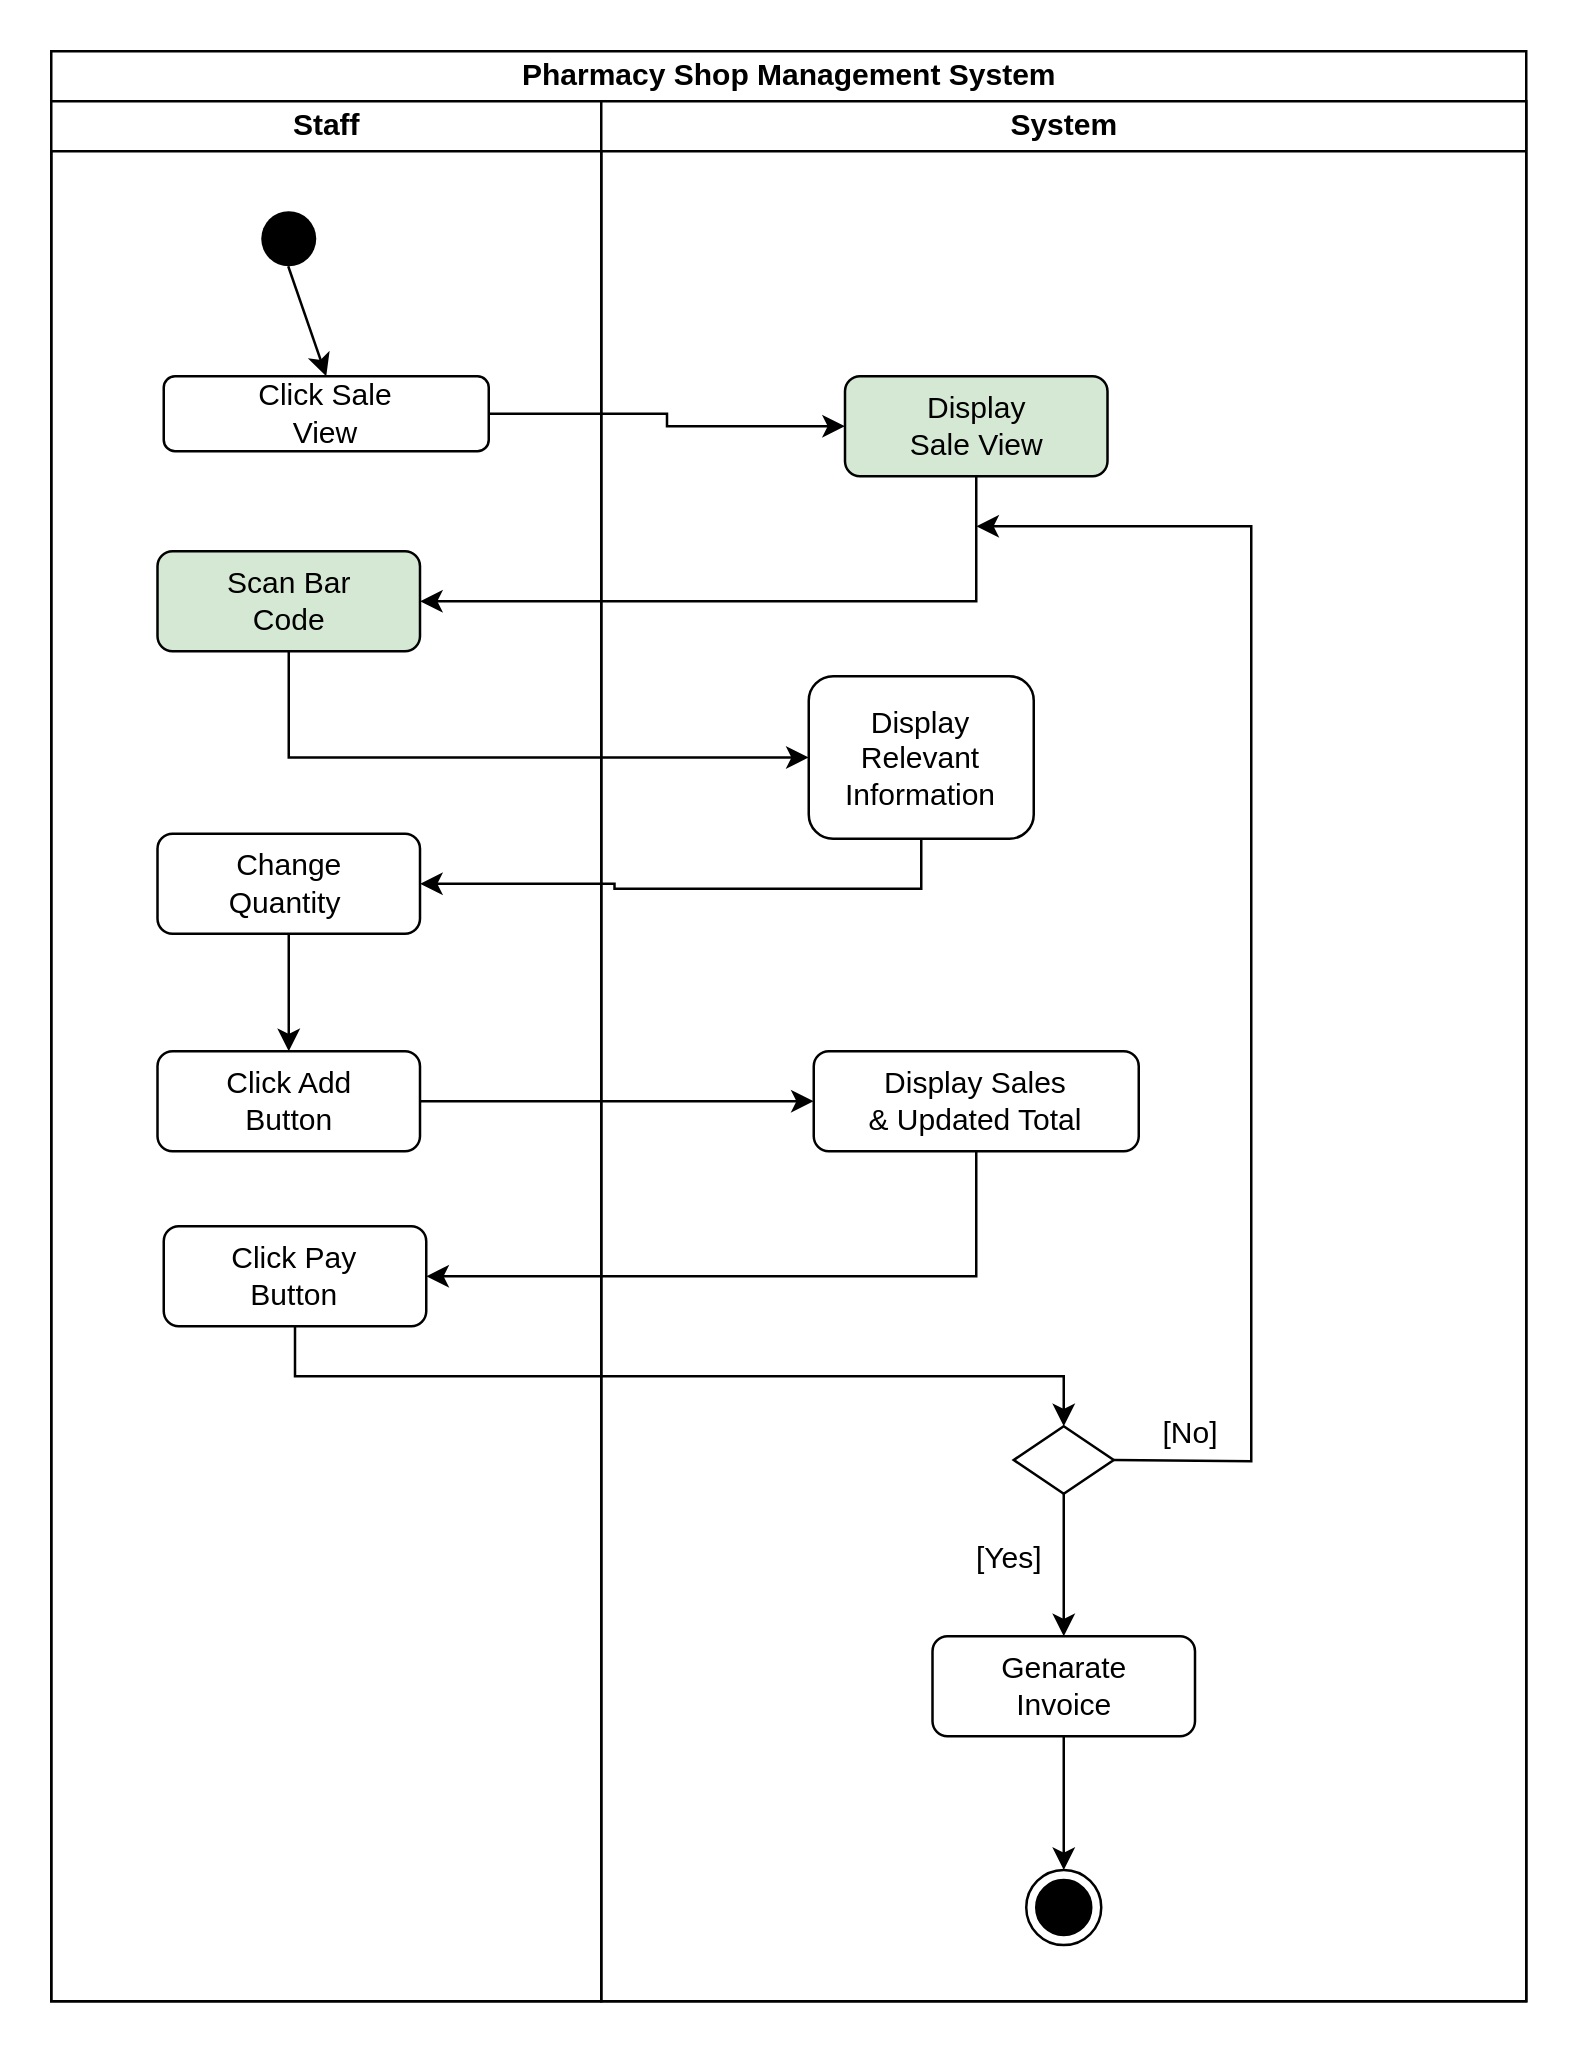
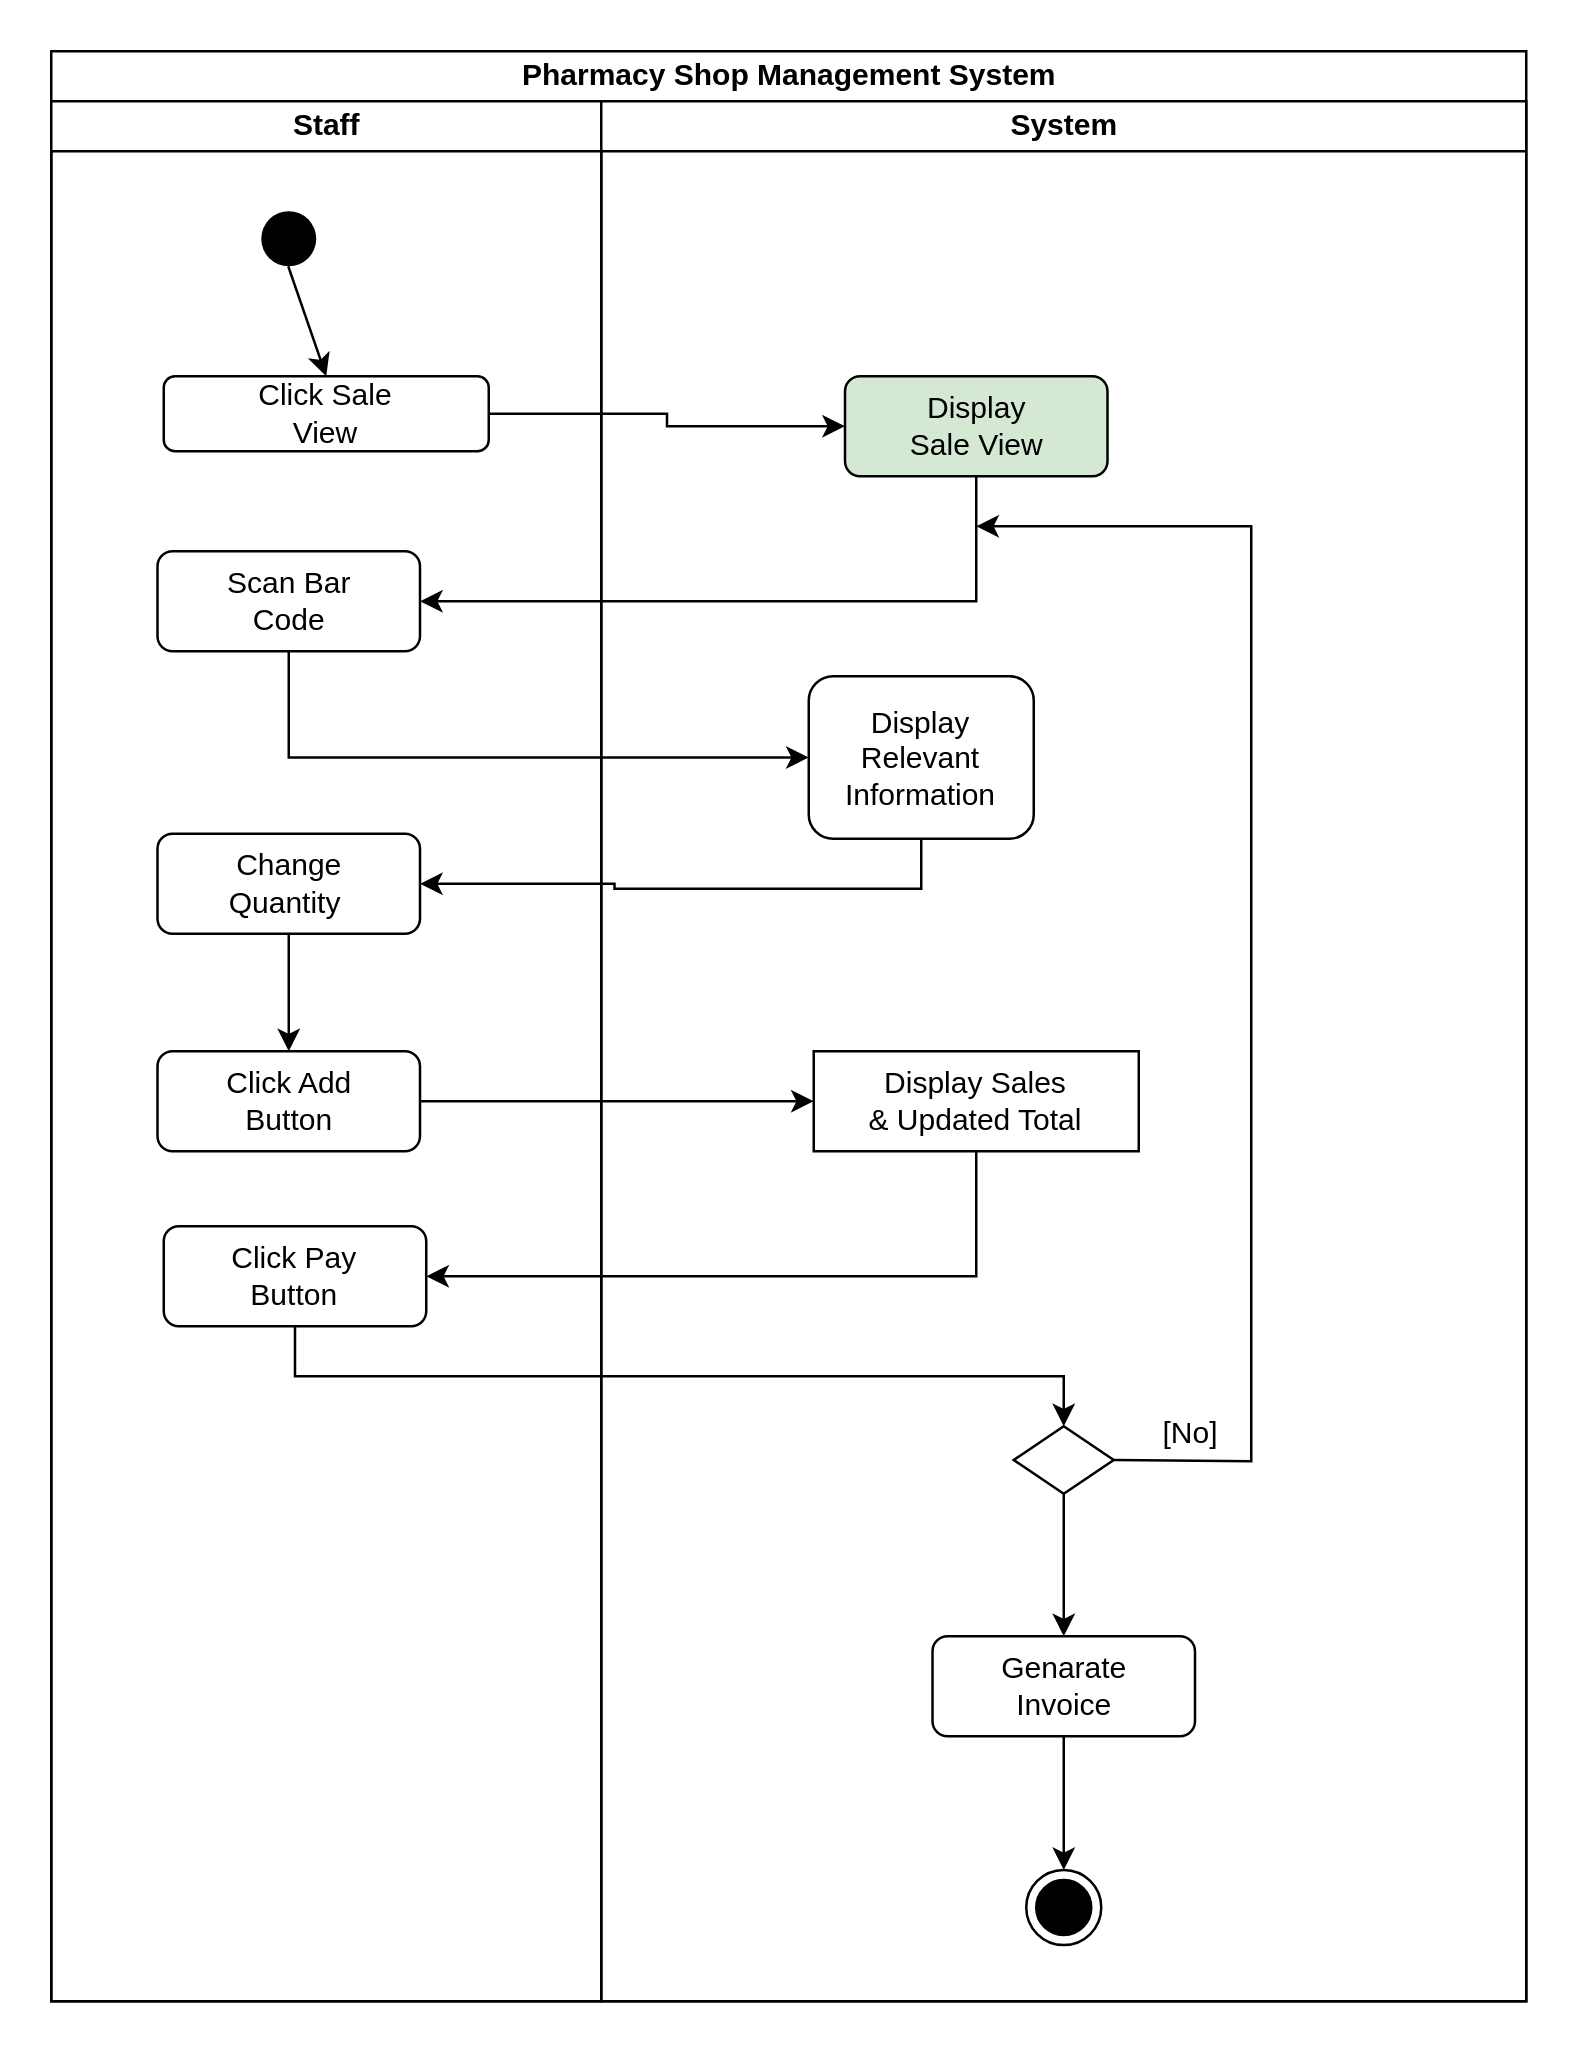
- <mxCell id="7" value="Scan Bar&lt;br&gt;Code" style="rounded=1;whiteSpace=wrap;html=1;fillColor=#d5e8d4;" parent="3" vertex="1"><mxGeometry x="42.5" y="180" width="105" height="40" as="geometry" /></mxCell>
+ <mxCell id="7" value="Scan Bar&lt;br&gt;Code" style="rounded=1;whiteSpace=wrap;html=1;" parent="3" vertex="1"><mxGeometry x="42.5" y="180" width="105" height="40" as="geometry" /></mxCell>
- <mxCell id="30" value="Display Sales&lt;br&gt;&amp;amp; Updated Total" style="rounded=1;whiteSpace=wrap;html=1;" parent="19" vertex="1"><mxGeometry x="85" y="380" width="130" height="40" as="geometry" /></mxCell>
+ <mxCell id="30" value="Display Sales&lt;br&gt;&amp;amp; Updated Total" style="whiteSpace=wrap;html=1;rounded=0;" parent="19" vertex="1"><mxGeometry x="85" y="380" width="130" height="40" as="geometry" /></mxCell>
- <mxCell id="28" value="[Yes]" style="text;html=1;strokeColor=none;fillColor=none;align=center;verticalAlign=middle;whiteSpace=wrap;rounded=0;" parent="19" vertex="1"><mxGeometry x="105.5" y="568" width="115" height="30" as="geometry" /></mxCell>
